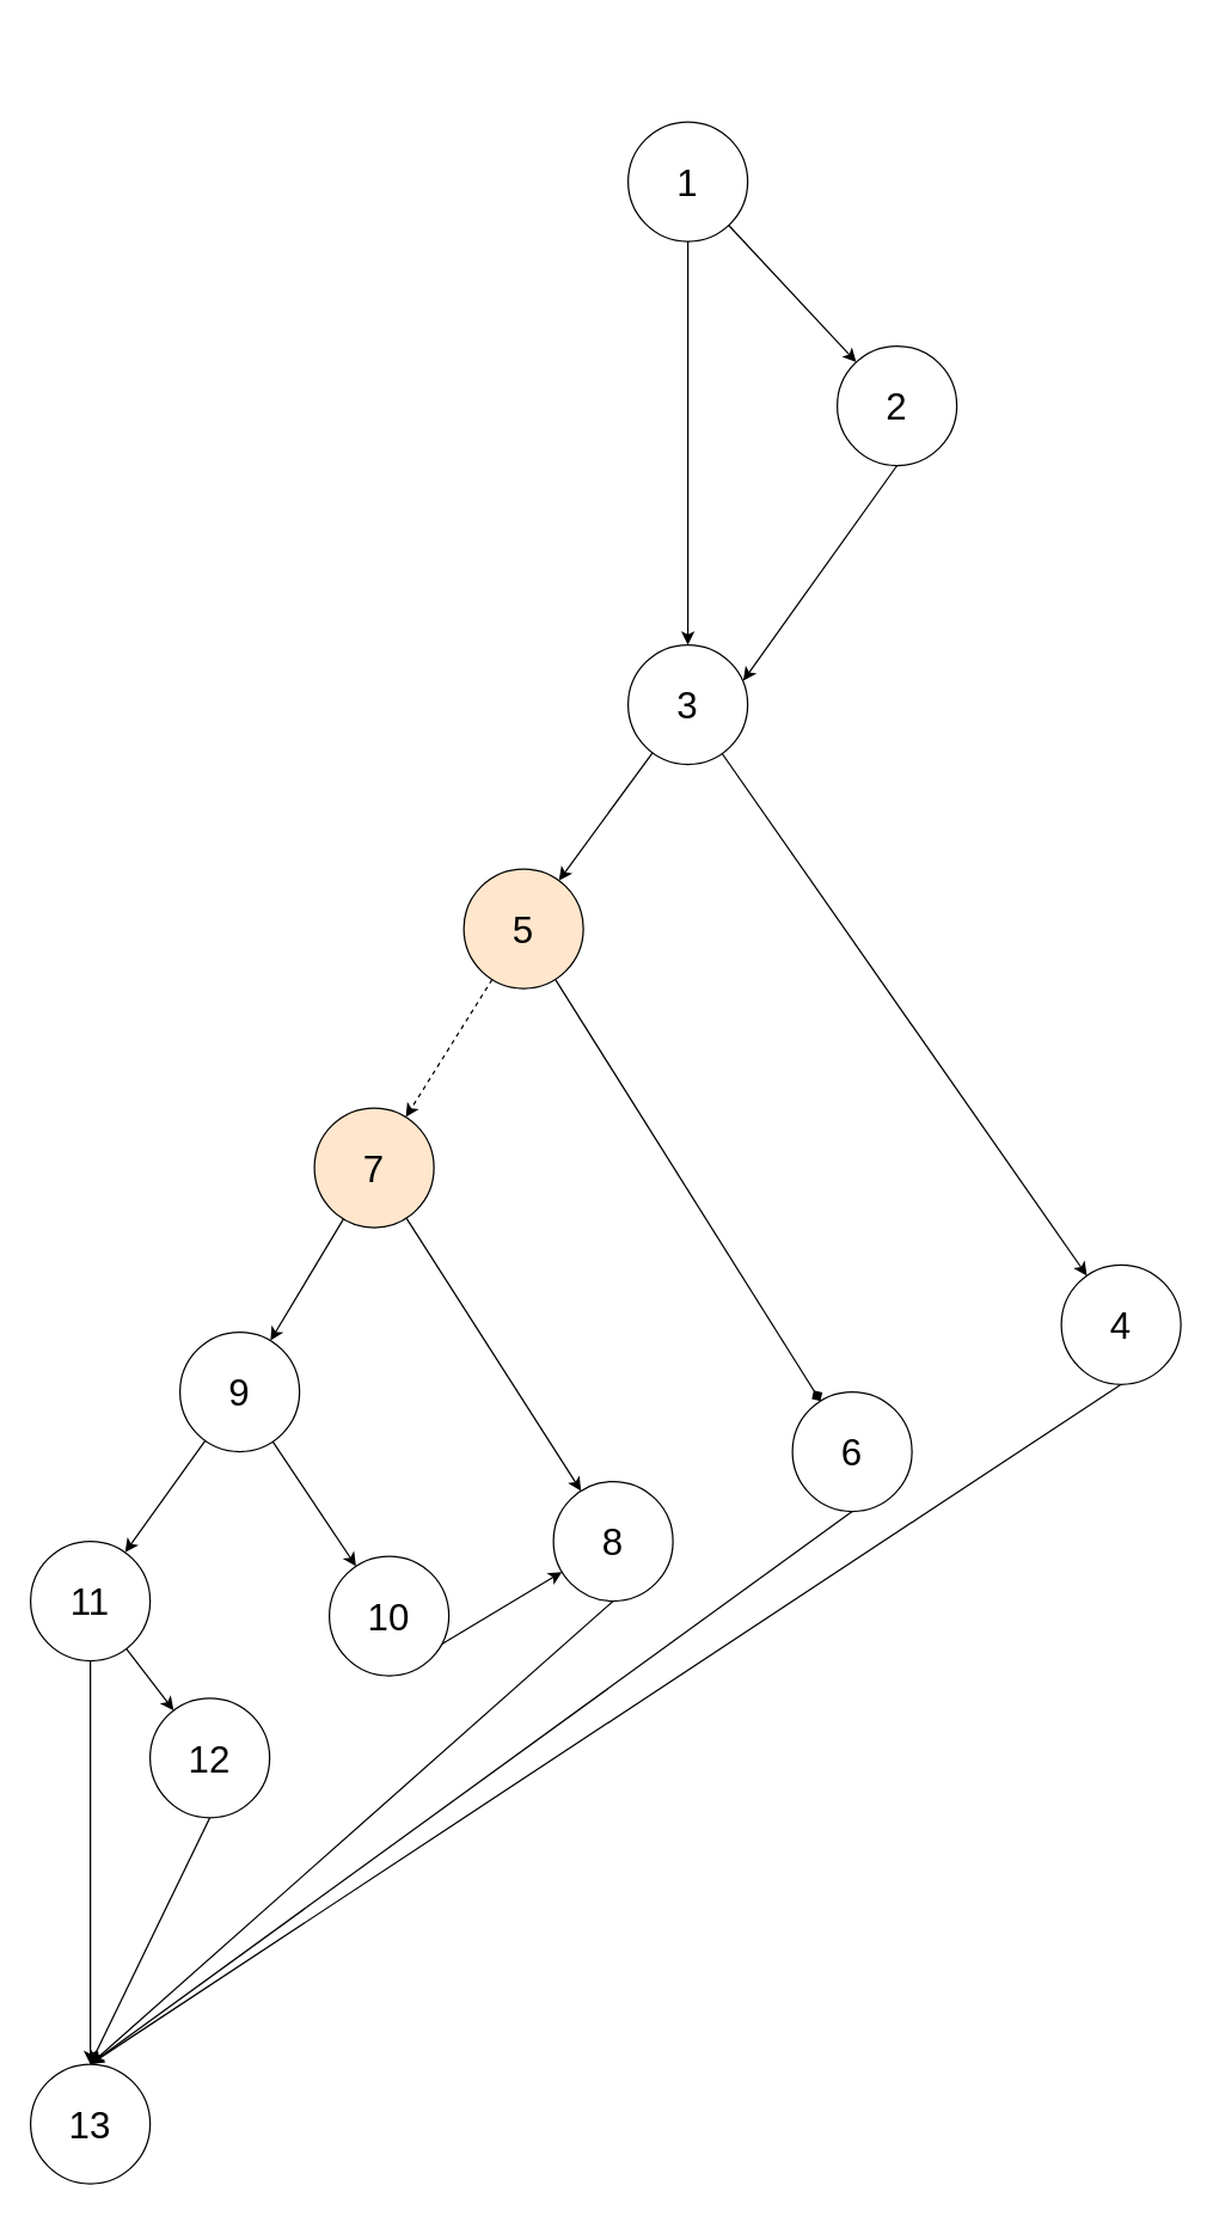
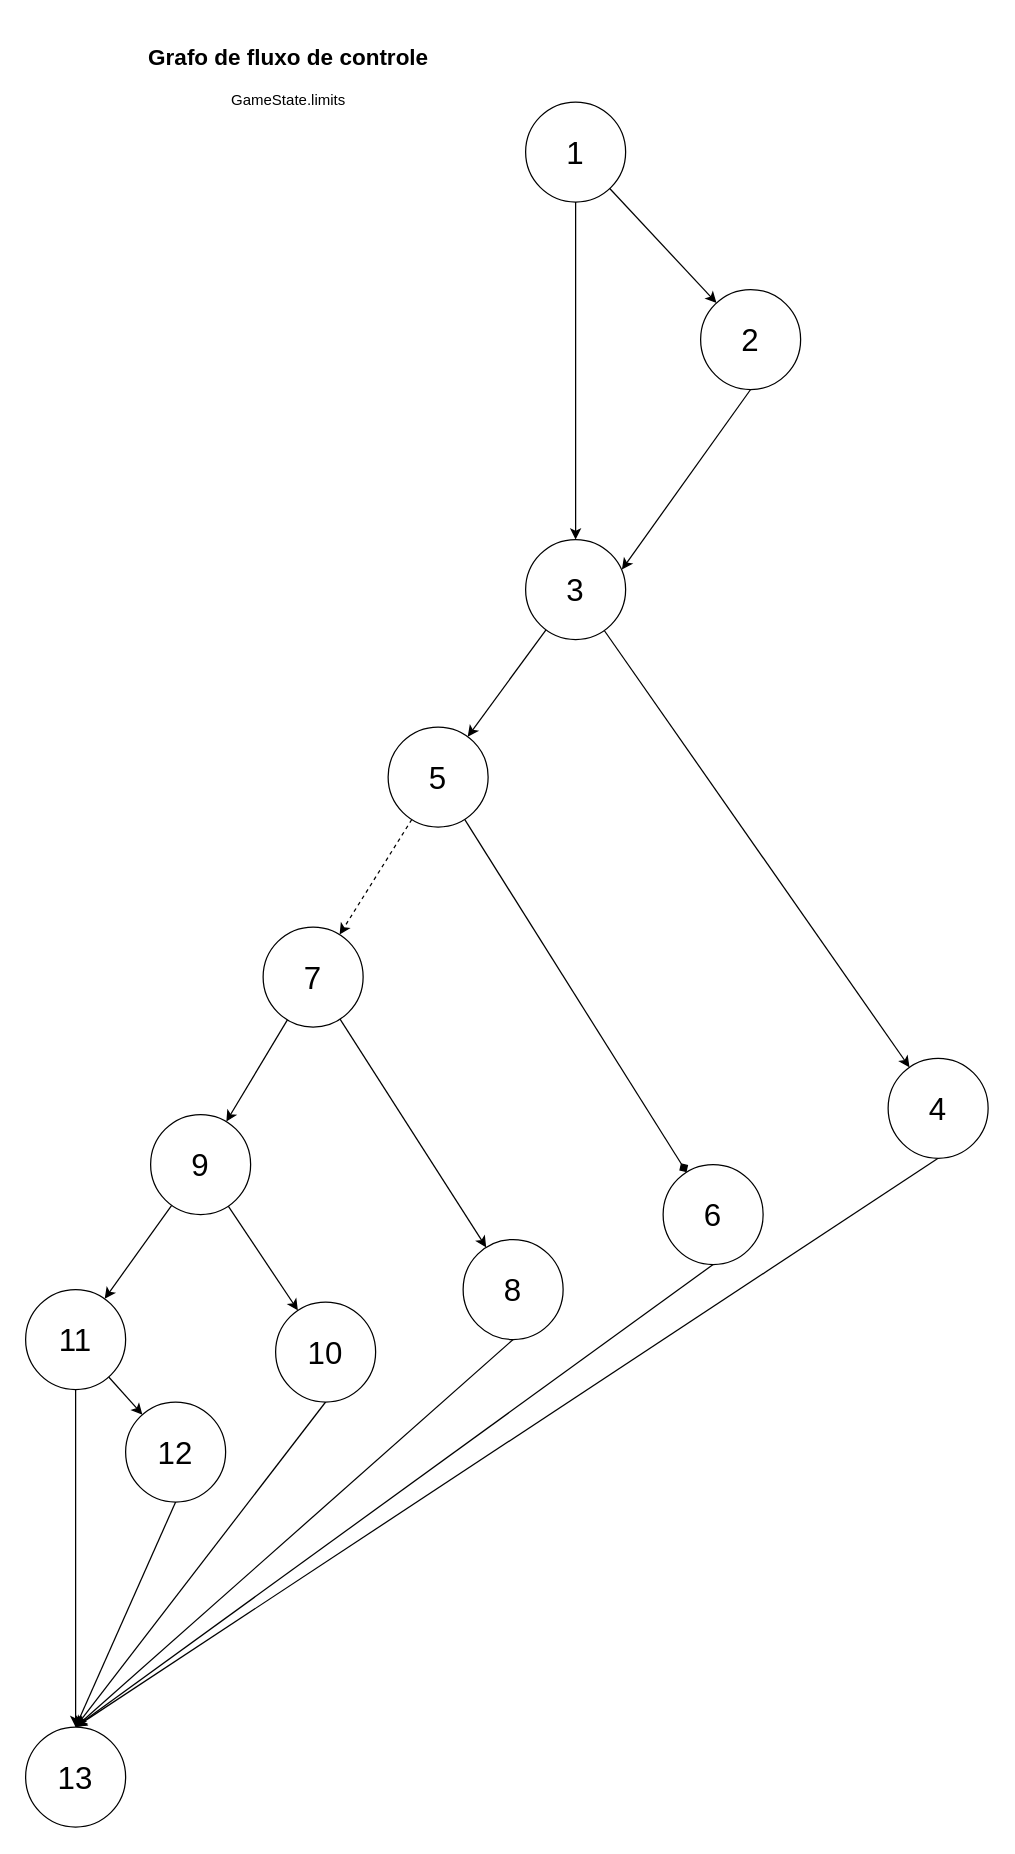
+ <mxCell id="33" value="&lt;h2&gt;Grafo de fluxo de controle&lt;br&gt;&lt;/h2&gt;&lt;blockquote&gt;GameState.limits&lt;br&gt;&lt;/blockquote&gt;&lt;h2&gt;&lt;/h2&gt;" style="text;html=1;align=center;verticalAlign=middle;resizable=0;points=[];;autosize=1;" vertex="1" parent="1"><mxGeometry x="110" y="20.5" width="240" height="80" as="geometry" /></mxCell>
- <mxCell id="10" value="5" style="ellipse;whiteSpace=wrap;html=1;aspect=fixed;fontSize=25;fillColor=#ffe6cc;" parent="1" vertex="1"><mxGeometry x="310" y="581" width="80" height="80" as="geometry" /></mxCell>
+ <mxCell id="10" value="5" style="ellipse;whiteSpace=wrap;html=1;aspect=fixed;fontSize=25;" parent="1" vertex="1"><mxGeometry x="310" y="581" width="80" height="80" as="geometry" /></mxCell>
- <mxCell id="13" value="7" style="ellipse;whiteSpace=wrap;html=1;aspect=fixed;fontSize=25;fillColor=#ffe6cc;" parent="1" vertex="1"><mxGeometry x="210" y="741" width="80" height="80" as="geometry" /></mxCell>
+ <mxCell id="13" value="7" style="ellipse;whiteSpace=wrap;html=1;aspect=fixed;fontSize=25;" parent="1" vertex="1"><mxGeometry x="210" y="741" width="80" height="80" as="geometry" /></mxCell>
- <mxCell id="23" style="edgeStyle=none;rounded=0;orthogonalLoop=1;jettySize=auto;html=1;exitX=0.5;exitY=1;exitDx=0;exitDy=0;fontSize=25;" parent="1" source="24" target="26" edge="1"><mxGeometry relative="1" as="geometry" /></mxCell>
+ <mxCell id="23" style="edgeStyle=none;rounded=0;orthogonalLoop=1;jettySize=auto;html=1;exitX=0.5;exitY=1;exitDx=0;exitDy=0;fontSize=25;entryX=0.5;entryY=0;entryDx=0;entryDy=0;" parent="1" source="24" target="20" edge="1"><mxGeometry relative="1" as="geometry" /></mxCell>
- <mxCell id="22" value="12" style="ellipse;whiteSpace=wrap;html=1;aspect=fixed;fontSize=25;" parent="1" vertex="1"><mxGeometry x="100" y="1136" width="80" height="80" as="geometry" /></mxCell>
+ <mxCell id="22" value="12" style="ellipse;whiteSpace=wrap;html=1;aspect=fixed;fontSize=25;" parent="1" vertex="1"><mxGeometry y="1121" width="80" height="80" as="geometry" x="100" /></mxCell>
